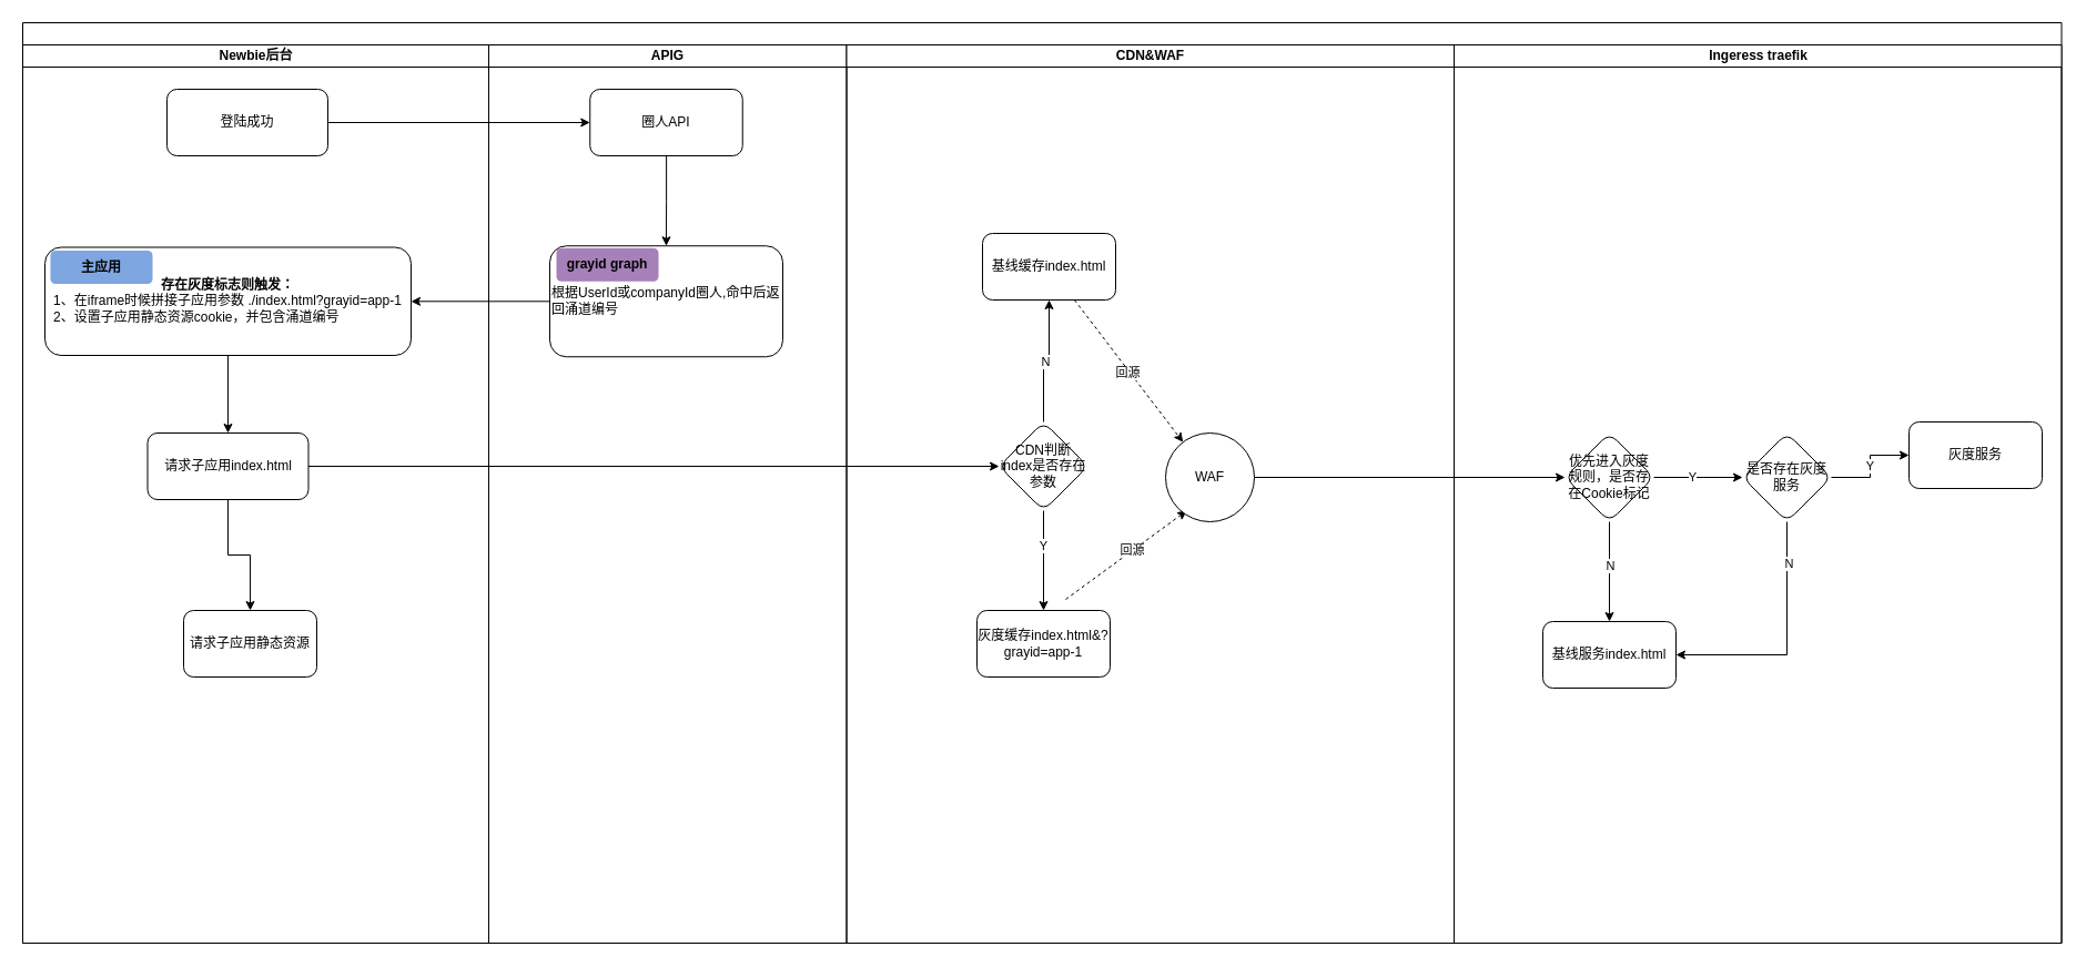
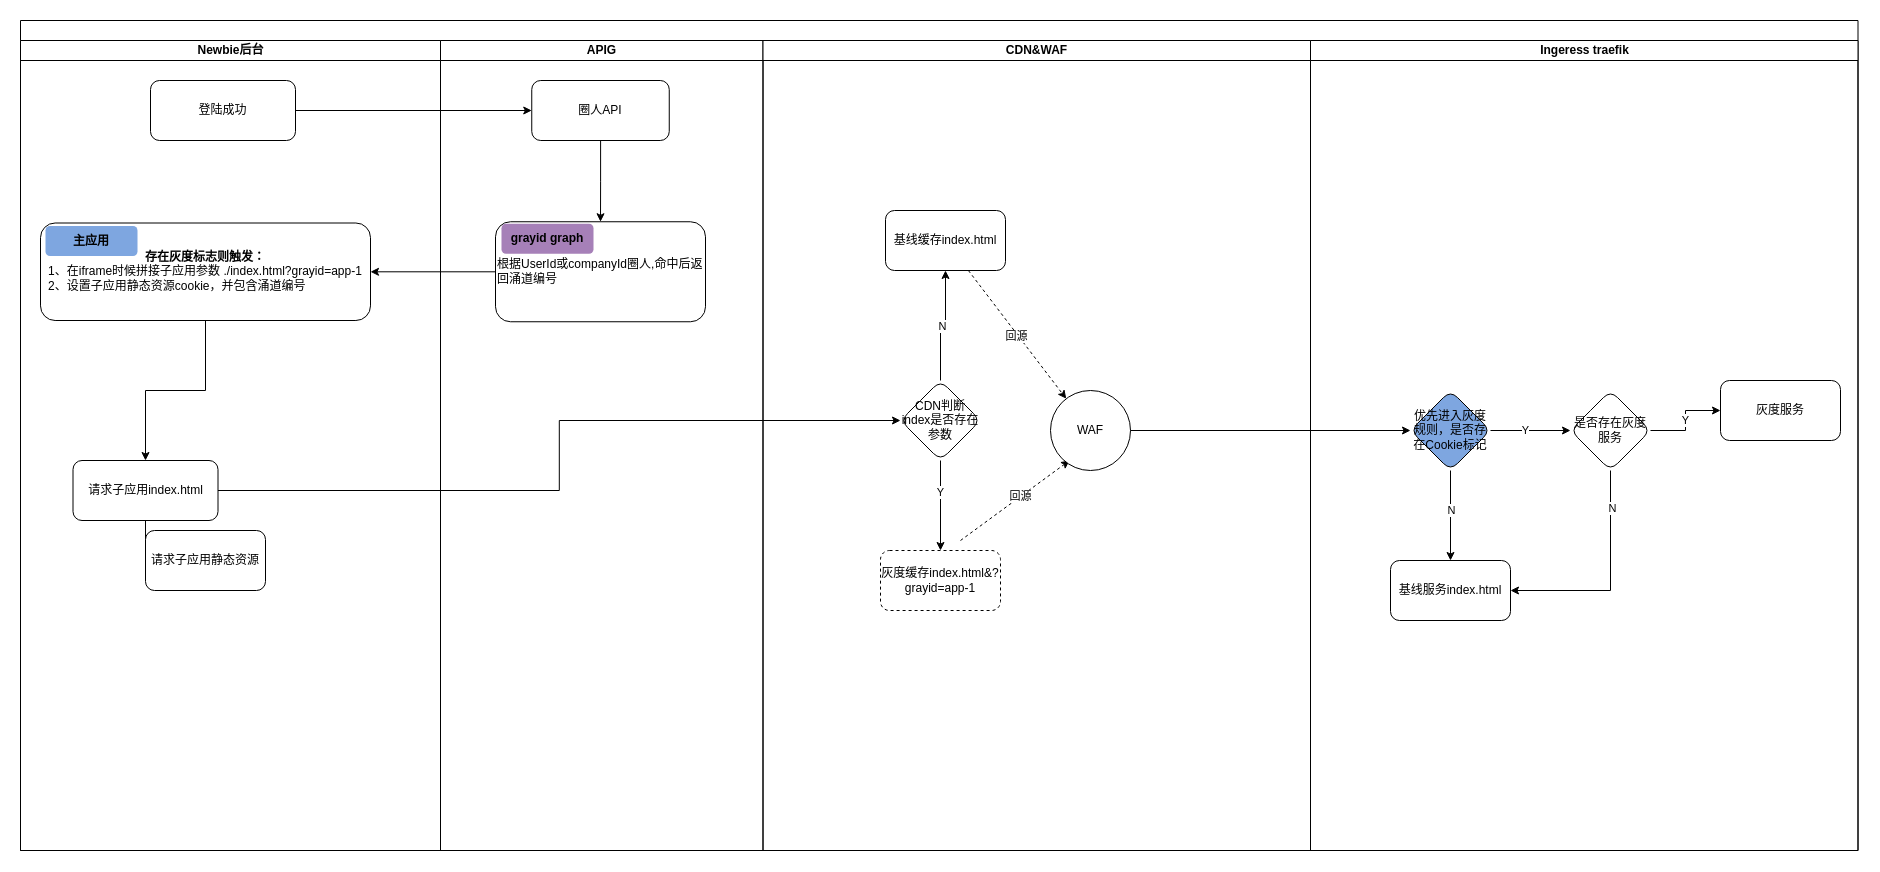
- <mxCell id="10" value="请求子应用index.html" style="rounded=1;whiteSpace=wrap;html=1;" vertex="1" parent="5"><mxGeometry x="112.5" y="350" width="145" height="60" as="geometry" /></mxCell>
+ <mxCell id="10" value="请求子应用index.html" style="rounded=1;whiteSpace=wrap;html=1;" vertex="1" parent="5"><mxGeometry x="52.5" y="420" width="145" height="60" as="geometry" /></mxCell>
- <mxCell id="34" value="优先进入灰度规则，是否存在Cookie标记" style="rhombus;whiteSpace=wrap;html=1;rounded=1;" vertex="1" parent="33"><mxGeometry x="100" y="350" width="80" height="80" as="geometry" /></mxCell>
+ <mxCell id="34" value="优先进入灰度规则，是否存在Cookie标记" style="rhombus;whiteSpace=wrap;html=1;rounded=1;fillColor=#7ea6e0;" vertex="1" parent="33"><mxGeometry x="100" y="350" width="80" height="80" as="geometry" /></mxCell>
- <mxCell id="12" value="请求子应用静态资源" style="whiteSpace=wrap;html=1;rounded=1;" vertex="1" parent="5"><mxGeometry x="145" y="510" width="120" height="60" as="geometry" /></mxCell>
+ <mxCell id="12" value="请求子应用静态资源" style="whiteSpace=wrap;html=1;rounded=1;" vertex="1" parent="5"><mxGeometry x="125" y="490" width="120" height="60" as="geometry" /></mxCell>
- <mxCell id="27" value="灰度缓存index.html&amp;amp;?grayid=app-1" style="whiteSpace=wrap;html=1;rounded=1;" vertex="1" parent="19"><mxGeometry x="117.5" y="510" width="120" height="60" as="geometry" /></mxCell>
+ <mxCell id="27" value="灰度缓存index.html&amp;amp;?grayid=app-1" style="whiteSpace=wrap;html=1;rounded=1;dashed=1;" vertex="1" parent="19"><mxGeometry x="117.5" y="510" width="120" height="60" as="geometry" /></mxCell>
